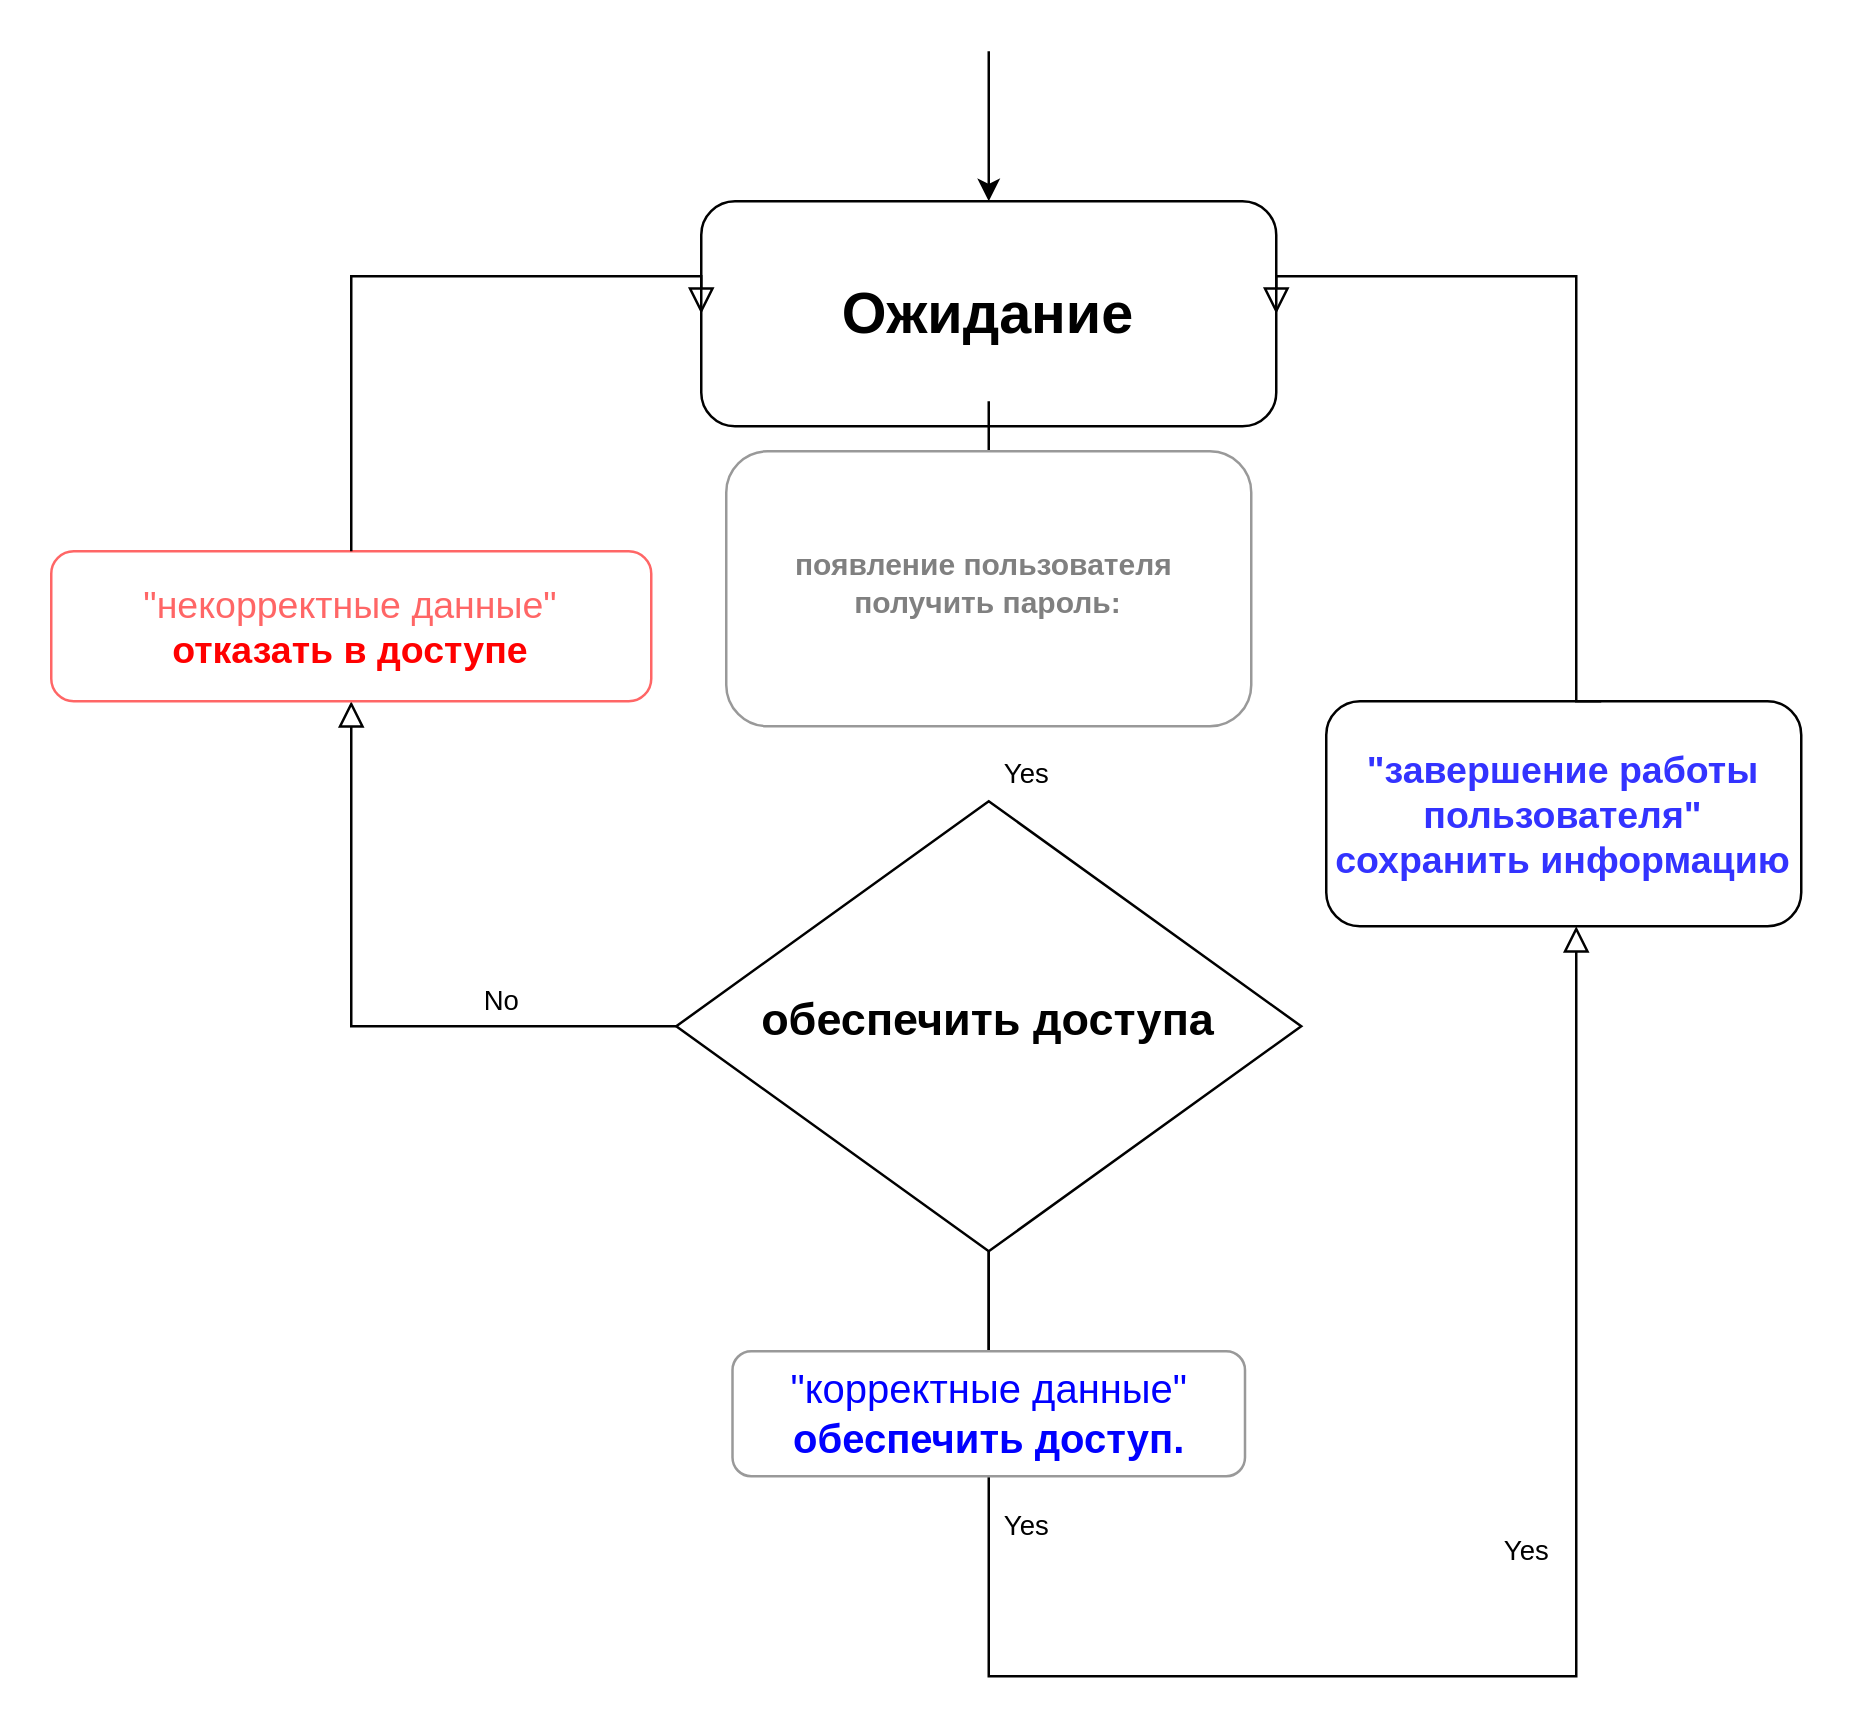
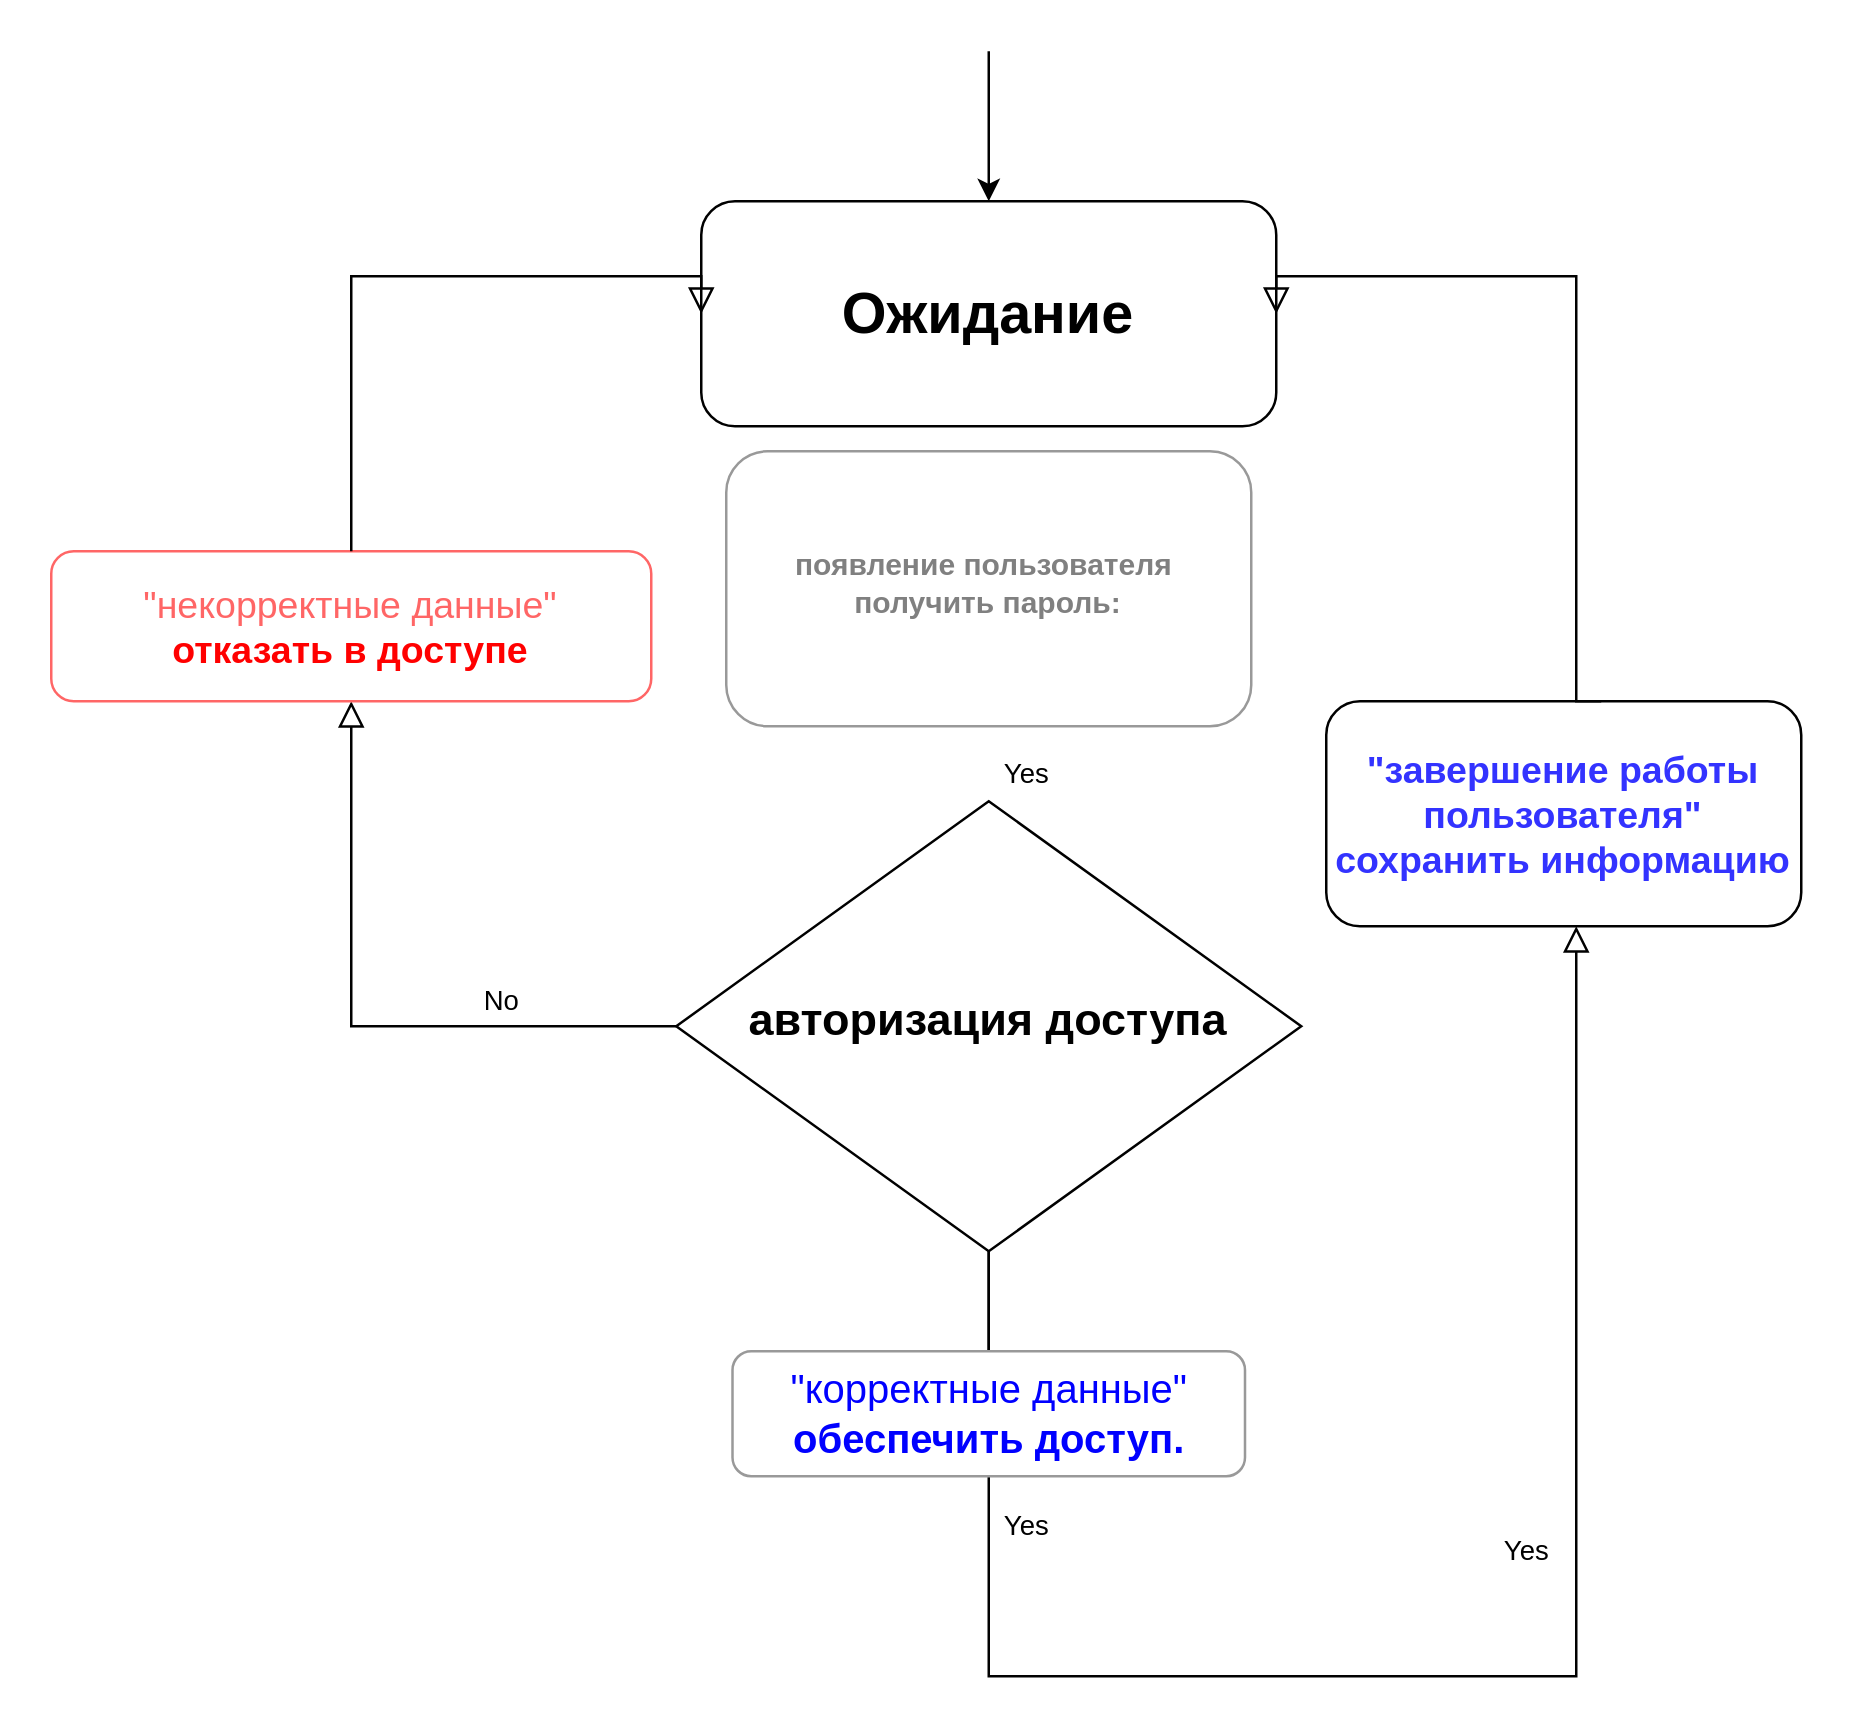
- <mxCell id="13" value="" style="rounded=0;html=1;jettySize=auto;orthogonalLoop=1;fontSize=11;endArrow=none;endFill=0;endSize=8;strokeWidth=1;shadow=0;labelBackgroundColor=none;edgeStyle=orthogonalEdgeStyle;" edge="1" parent="1" source="2" target="14"><mxGeometry relative="1" as="geometry"><mxPoint x="395" y="140" as="sourcePoint" /><mxPoint x="395" y="320" as="targetPoint" /></mxGeometry></mxCell>
- <mxCell id="5" value="&lt;b&gt;&lt;font style=&quot;font-size: 18px;&quot;&gt;обеспечить доступа&lt;/font&gt;&lt;/b&gt;" style="rhombus;whiteSpace=wrap;html=1;shadow=0;fontFamily=Helvetica;fontSize=12;align=center;strokeWidth=1;spacing=6;spacingTop=-4;" parent="1" vertex="1"><mxGeometry x="270" y="320" width="250" height="180" as="geometry" /></mxCell>
+ <mxCell id="5" value="&lt;b&gt;&lt;font style=&quot;font-size: 18px;&quot;&gt;авторизация доступа&lt;/font&gt;&lt;/b&gt;" style="rhombus;whiteSpace=wrap;html=1;shadow=0;fontFamily=Helvetica;fontSize=12;align=center;strokeWidth=1;spacing=6;spacingTop=-4;" parent="1" vertex="1"><mxGeometry x="270" y="320" width="250" height="180" as="geometry" /></mxCell>
